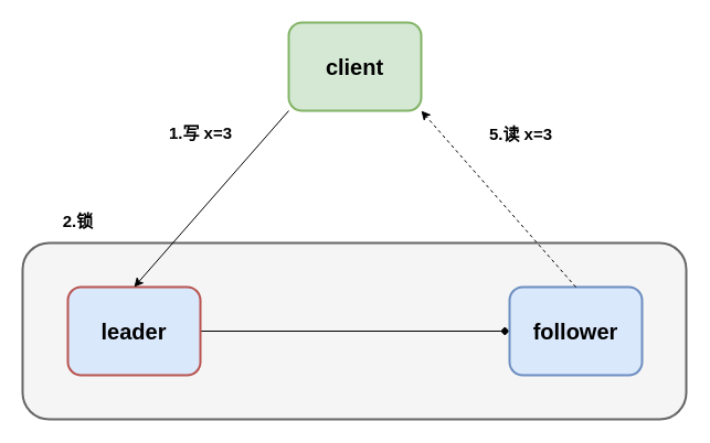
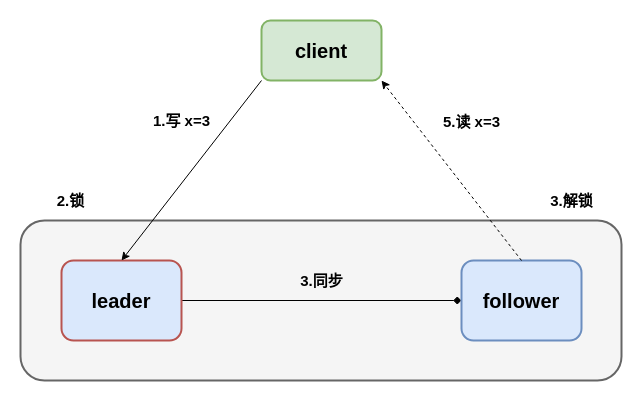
- <mxCell id="3" value="client" style="rounded=1;whiteSpace=wrap;html=1;strokeWidth=2;fillWeight=4;hachureGap=8;hachureAngle=45;fillColor=#d5e8d4;sketch=0;strokeColor=#82b366;fontSize=20;fontStyle=1" vertex="1" parent="1"><mxGeometry x="261" y="20" width="120" height="80" as="geometry" /></mxCell>
+ <mxCell id="3" value="client" style="rounded=1;whiteSpace=wrap;html=1;strokeWidth=2;fillWeight=4;hachureGap=8;hachureAngle=45;fillColor=#d5e8d4;sketch=0;strokeColor=#82b366;fontSize=20;fontStyle=1" vertex="1" parent="1"><mxGeometry x="261" y="20" width="120" height="60" as="geometry" /></mxCell>
+ <mxCell id="13" value="3.解锁" style="text;strokeColor=none;fillColor=none;html=1;fontSize=15;fontStyle=1;verticalAlign=middle;align=center;sketch=0;" vertex="1" parent="1"><mxGeometry x="521" y="180" width="100" height="40" as="geometry" /></mxCell>
+ <mxCell id="12" value="3.同步" style="text;strokeColor=none;fillColor=none;html=1;fontSize=15;fontStyle=1;verticalAlign=middle;align=center;sketch=0;" vertex="1" parent="1"><mxGeometry x="270.5" y="260" width="100" height="40" as="geometry" /></mxCell>
